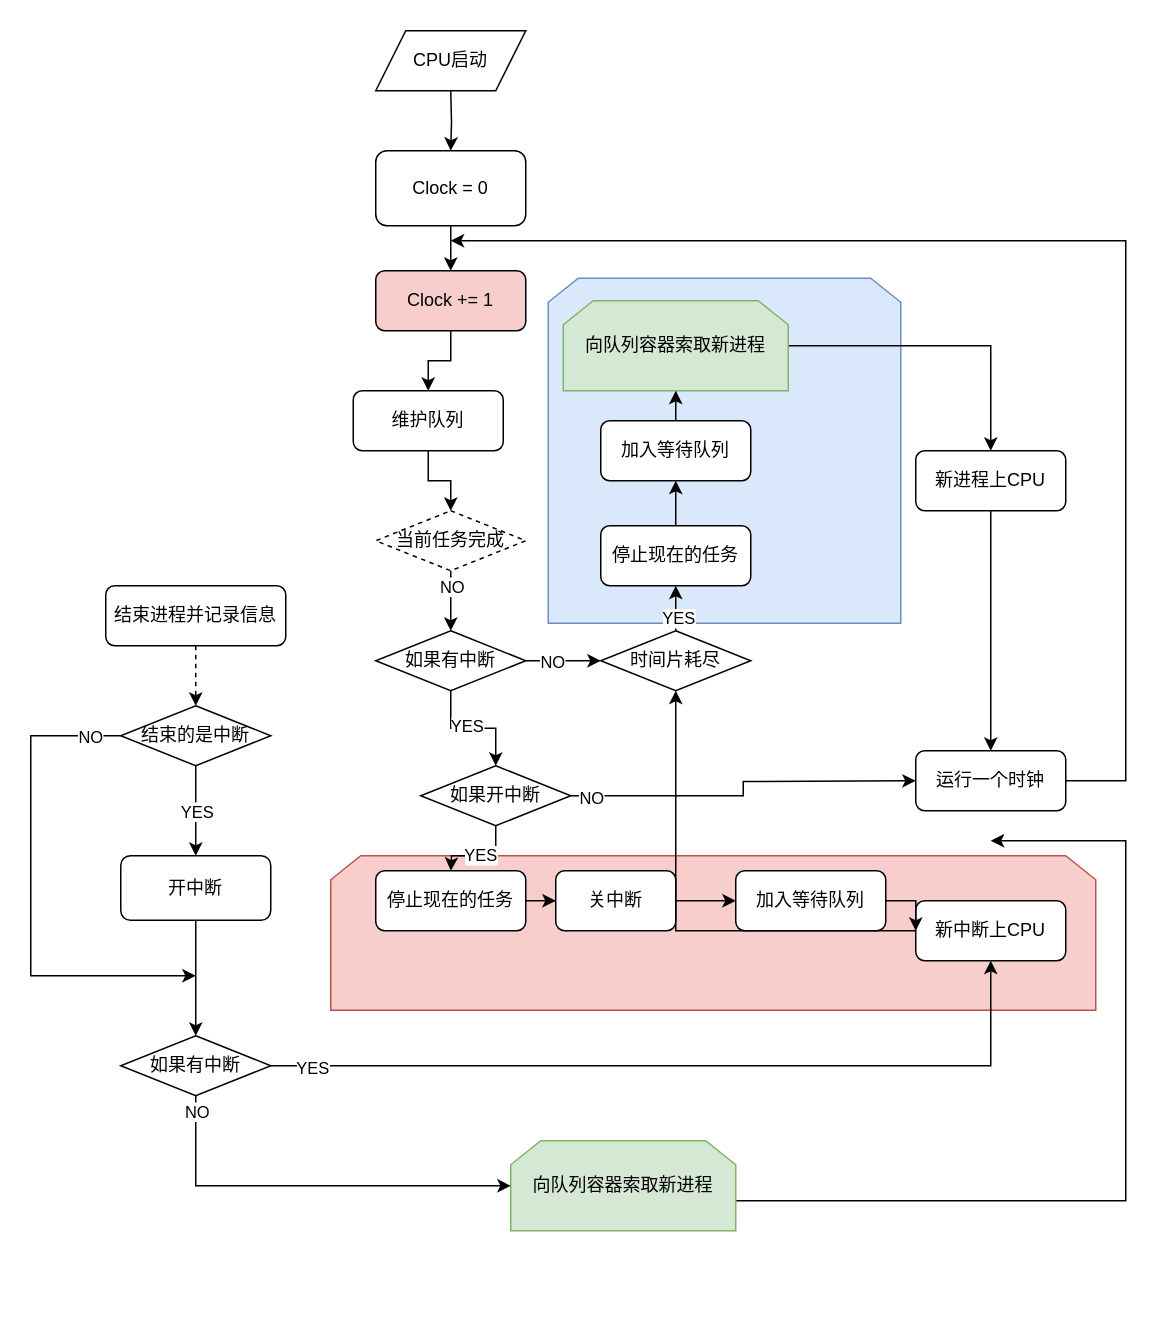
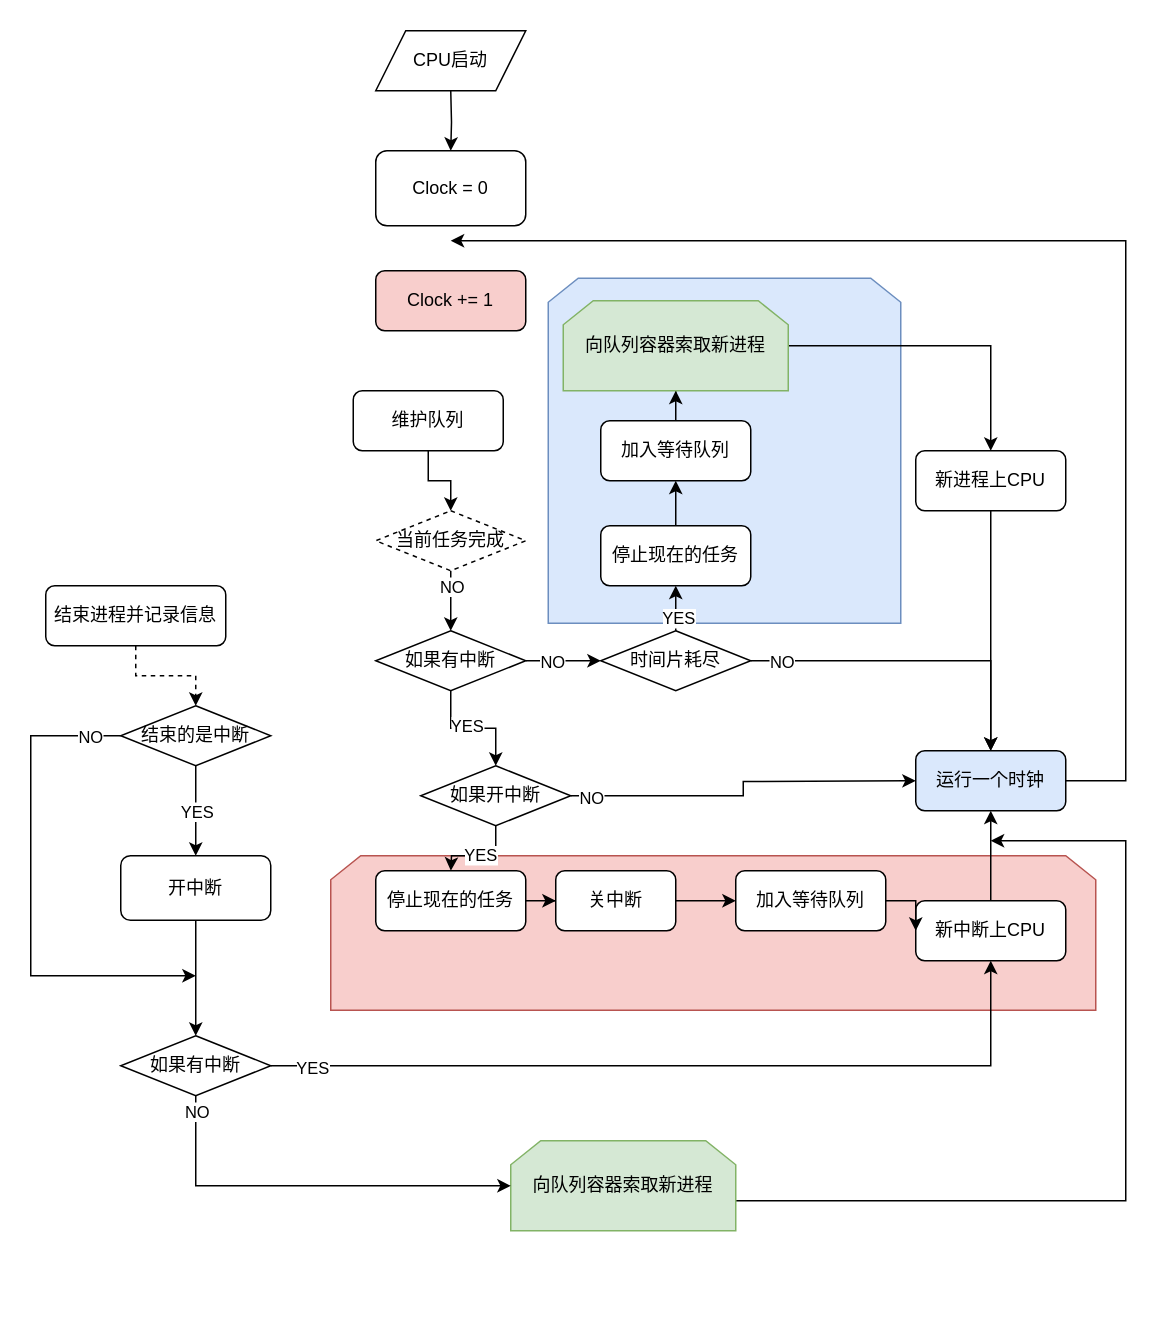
- <mxCell id="6" style="edgeStyle=orthogonalEdgeStyle;rounded=0;orthogonalLoop=1;jettySize=auto;html=1;entryX=0.5;entryY=0;entryDx=0;entryDy=0;" parent="1" source="7" target="9" edge="1"><mxGeometry relative="1" as="geometry" /></mxCell>
- <mxCell id="8" style="edgeStyle=orthogonalEdgeStyle;rounded=0;orthogonalLoop=1;jettySize=auto;html=1;entryX=0.5;entryY=0;entryDx=0;entryDy=0;" parent="1" source="9" target="11" edge="1"><mxGeometry relative="1" as="geometry" /></mxCell>
- <mxCell id="16" value="结束进程并记录信息" style="rounded=1;whiteSpace=wrap;html=1;" parent="1" vertex="1"><mxGeometry x="70" y="390" width="120" height="40" as="geometry" /></mxCell>
+ <mxCell id="16" value="结束进程并记录信息" style="rounded=1;whiteSpace=wrap;html=1;" parent="1" vertex="1"><mxGeometry x="30" y="390" width="120" height="40" as="geometry" /></mxCell>
+ <mxCell id="51" style="edgeStyle=orthogonalEdgeStyle;rounded=0;orthogonalLoop=1;jettySize=auto;html=1;" parent="1" source="55" target="35" edge="1"><mxGeometry relative="1" as="geometry" /></mxCell>
+ <mxCell id="52" value="NO" style="edgeLabel;html=1;align=center;verticalAlign=middle;resizable=0;points=[];" parent="51" vertex="1" connectable="0"><mxGeometry x="-0.684" y="2" relative="1" as="geometry"><mxPoint x="-15" y="2" as="offset" /></mxGeometry></mxCell>
- <mxCell id="35" value="运行一个时钟" style="rounded=1;whiteSpace=wrap;html=1;" parent="1" vertex="1"><mxGeometry x="610" y="500" width="100" height="40" as="geometry" /></mxCell>
+ <mxCell id="35" value="运行一个时钟" style="rounded=1;whiteSpace=wrap;html=1;fillColor=#dae8fc;" parent="1" vertex="1"><mxGeometry x="610" y="500" width="100" height="40" as="geometry" /></mxCell>
- <mxCell id="40" style="edgeStyle=orthogonalEdgeStyle;rounded=0;orthogonalLoop=1;jettySize=auto;html=1;" edge="1" parent="1" source="41" target="55"><mxGeometry relative="1" as="geometry" /></mxCell>
+ <mxCell id="40" style="edgeStyle=orthogonalEdgeStyle;rounded=0;orthogonalLoop=1;jettySize=auto;html=1;entryX=0.5;entryY=1;entryDx=0;entryDy=0;" edge="1" parent="1" source="41" target="35"><mxGeometry relative="1" as="geometry" /></mxCell>
